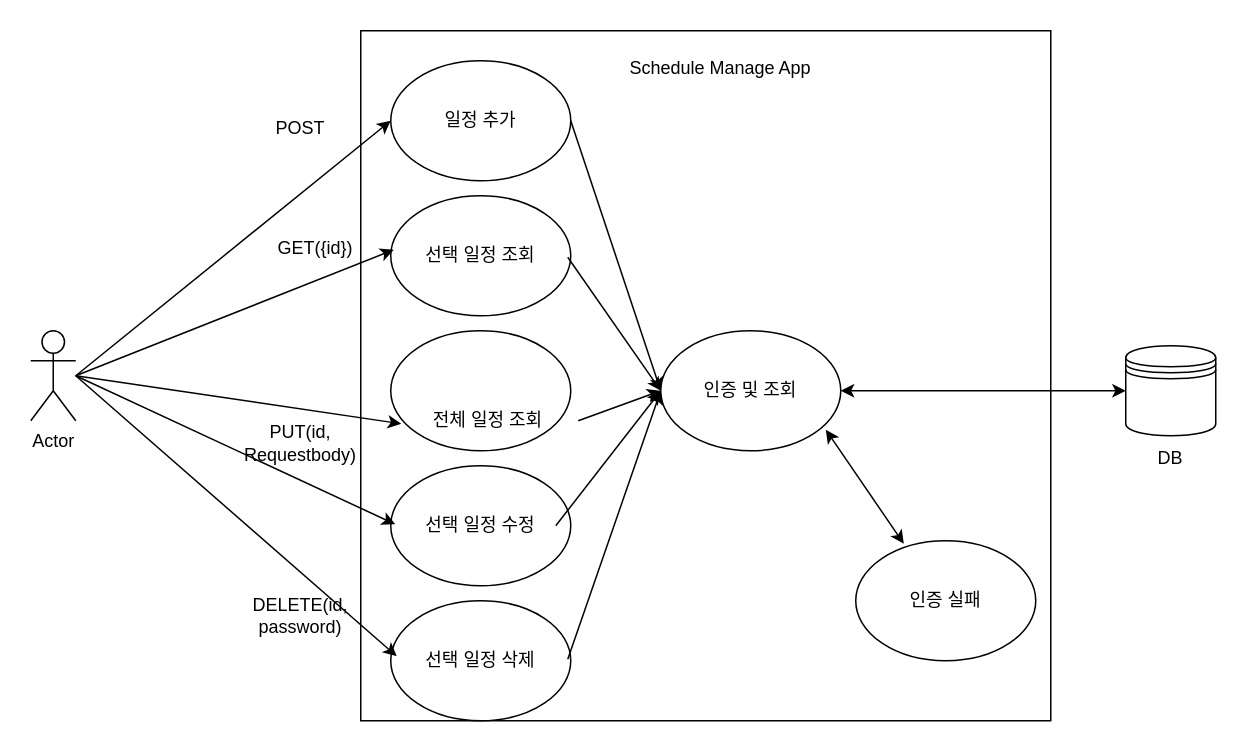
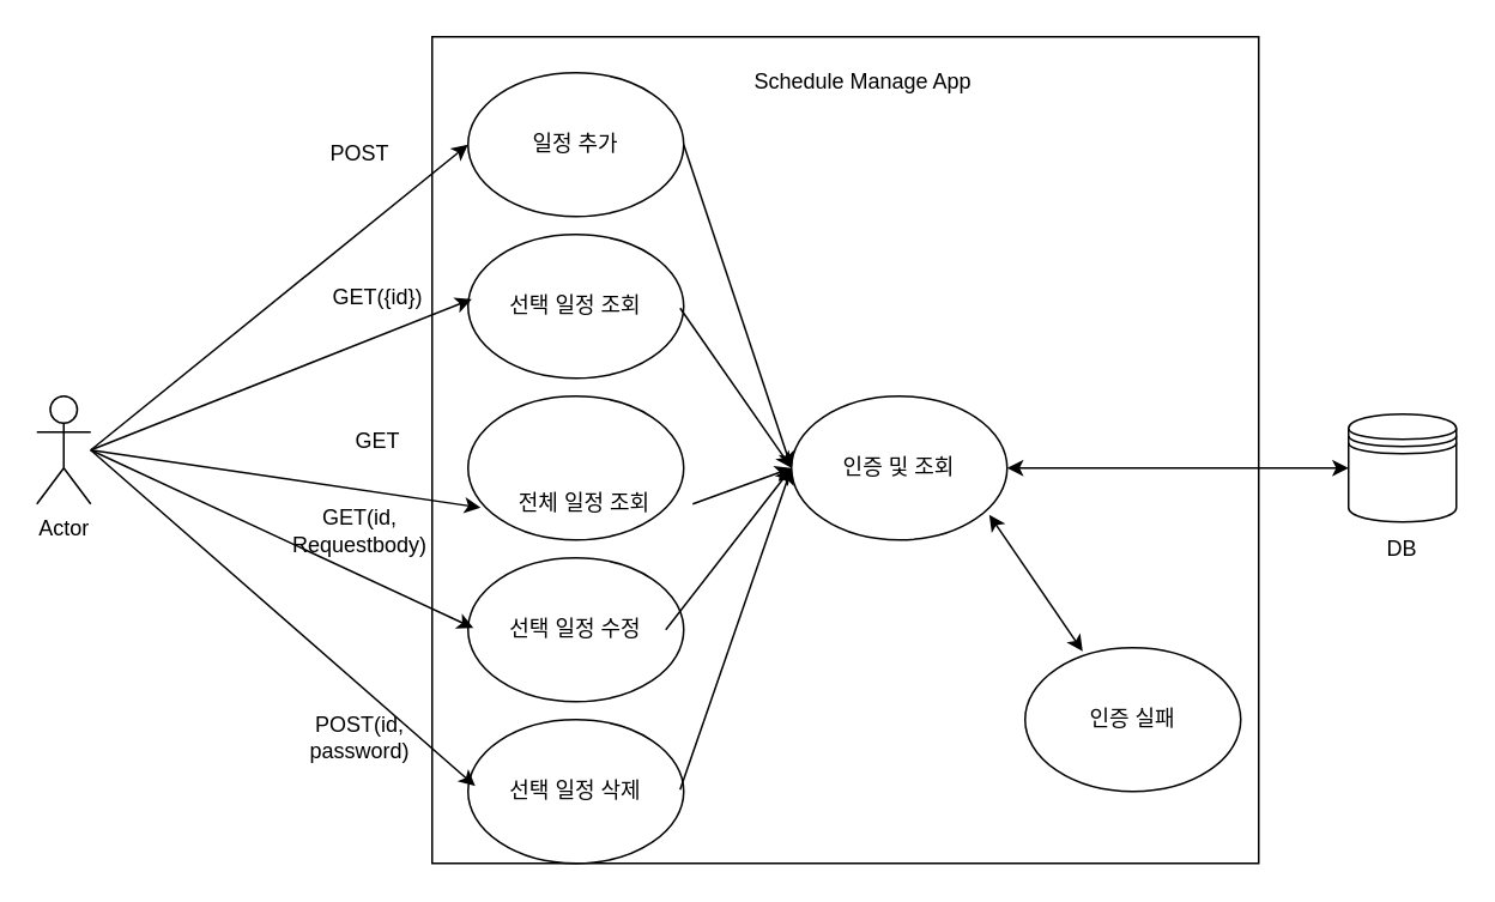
+ <mxCell id="15" value="GET" style="text;html=1;strokeColor=none;fillColor=none;align=center;verticalAlign=middle;whiteSpace=wrap;rounded=0;" vertex="1" parent="1"><mxGeometry x="180" y="230" width="60" height="30" as="geometry" /></mxCell>
- <mxCell id="22" value="PUT(id, Requestbody)" style="text;html=1;strokeColor=none;fillColor=none;align=center;verticalAlign=middle;whiteSpace=wrap;rounded=0;" vertex="1" parent="1"><mxGeometry x="170" y="280" width="60" height="30" as="geometry" /></mxCell>
+ <mxCell id="22" value="GET(id, Requestbody)" style="text;html=1;strokeColor=none;fillColor=none;align=center;verticalAlign=middle;whiteSpace=wrap;rounded=0;" vertex="1" parent="1"><mxGeometry x="170" y="280" width="60" height="30" as="geometry" /></mxCell>
- <mxCell id="23" value="DELETE(id, password)" style="text;html=1;strokeColor=none;fillColor=none;align=center;verticalAlign=middle;whiteSpace=wrap;rounded=0;" vertex="1" parent="1"><mxGeometry x="170" y="395" width="60" height="30" as="geometry" /></mxCell>
+ <mxCell id="23" value="POST(id, password)" style="text;html=1;strokeColor=none;fillColor=none;align=center;verticalAlign=middle;whiteSpace=wrap;rounded=0;" vertex="1" parent="1"><mxGeometry x="170" y="395" width="60" height="30" as="geometry" /></mxCell>
